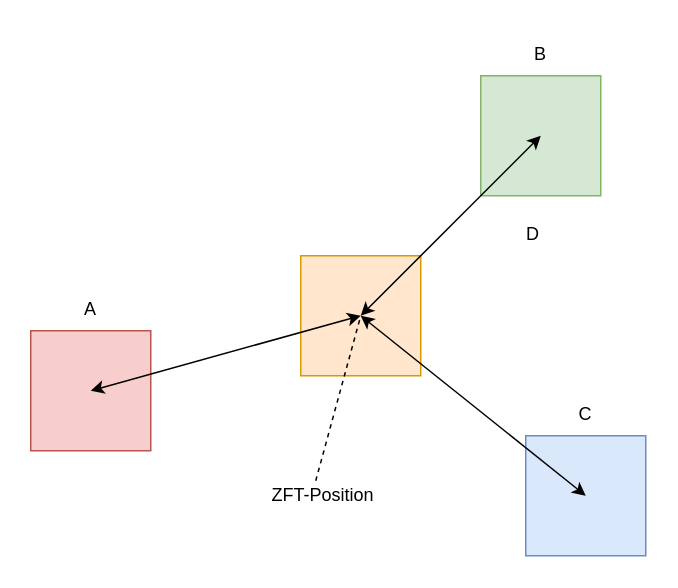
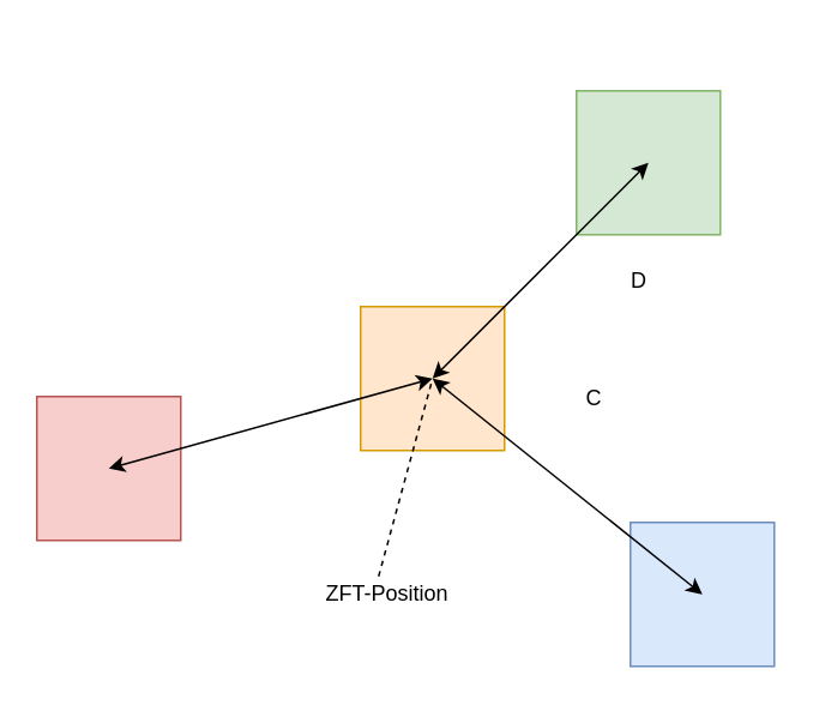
- <mxCell id="10" value="B" style="text;strokeColor=none;fillColor=none;align=center;verticalAlign=middle;spacingLeft=4;spacingRight=4;overflow=hidden;points=[[0,0.5],[1,0.5]];portConstraint=eastwest;rotatable=0;" vertex="1" parent="1"><mxGeometry x="320" y="20" width="80" height="30" as="geometry" /></mxCell>
- <mxCell id="9" value="A" style="text;strokeColor=none;fillColor=none;align=center;verticalAlign=middle;spacingLeft=4;spacingRight=4;overflow=hidden;points=[[0,0.5],[1,0.5]];portConstraint=eastwest;rotatable=0;" vertex="1" parent="1"><mxGeometry x="20" y="190" width="80" height="30" as="geometry" /></mxCell>
- <mxCell id="11" value="C" style="text;strokeColor=none;fillColor=none;align=center;verticalAlign=middle;spacingLeft=4;spacingRight=4;overflow=hidden;points=[[0,0.5],[1,0.5]];portConstraint=eastwest;rotatable=0;" vertex="1" parent="1"><mxGeometry x="350" y="260" width="80" height="30" as="geometry" /></mxCell>
+ <mxCell id="11" value="C" style="text;strokeColor=none;fillColor=none;align=center;verticalAlign=middle;spacingLeft=4;spacingRight=4;overflow=hidden;points=[[0,0.5],[1,0.5]];portConstraint=eastwest;rotatable=0;" vertex="1" parent="1"><mxGeometry x="290" y="205" width="80" height="30" as="geometry" /></mxCell>
